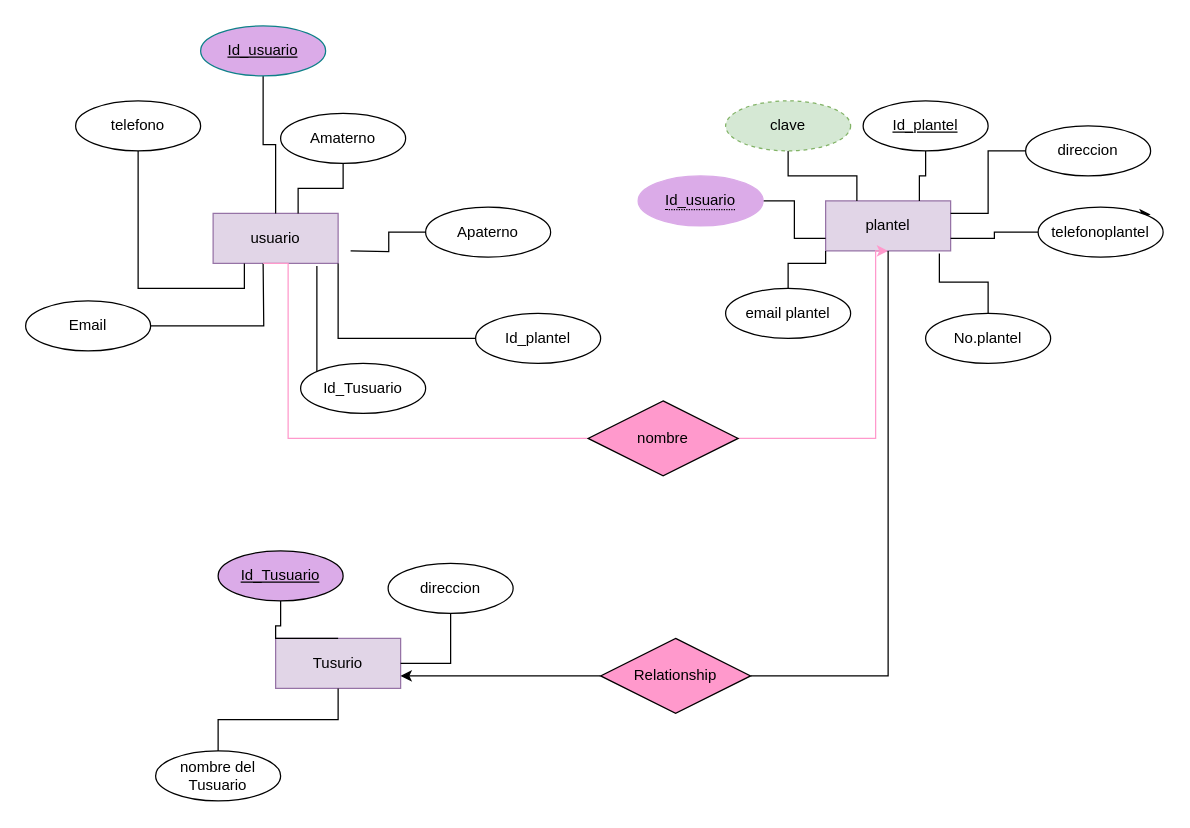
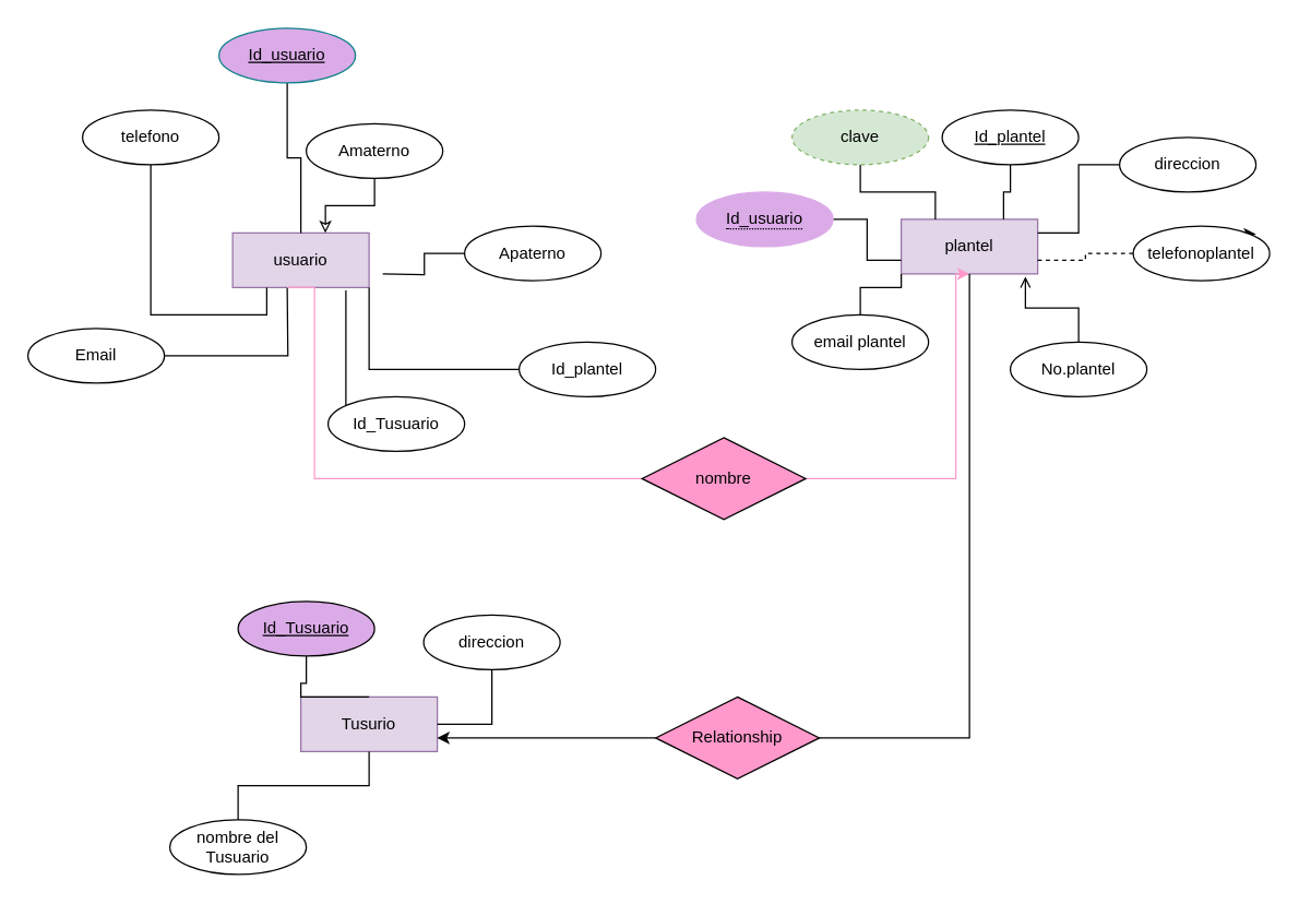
- <mxCell id="9" style="edgeStyle=orthogonalEdgeStyle;rounded=0;orthogonalLoop=1;jettySize=auto;html=1;entryX=0.68;entryY=0;entryDx=0;entryDy=0;entryPerimeter=0;endArrow=none;endFill=0;" edge="1" parent="1" source="10" target="2"><mxGeometry relative="1" as="geometry" /></mxCell>
+ <mxCell id="9" style="edgeStyle=orthogonalEdgeStyle;rounded=0;orthogonalLoop=1;jettySize=auto;html=1;entryX=0.68;entryY=0;entryDx=0;entryDy=0;entryPerimeter=0;endArrow=classic;endFill=0;" edge="1" parent="1" source="10" target="2"><mxGeometry relative="1" as="geometry" /></mxCell>
- <mxCell id="23" style="edgeStyle=orthogonalEdgeStyle;rounded=0;orthogonalLoop=1;jettySize=auto;html=1;entryX=1;entryY=0.75;entryDx=0;entryDy=0;endArrow=none;endFill=0;" edge="1" parent="1" source="24" target="17"><mxGeometry relative="1" as="geometry" /></mxCell>
+ <mxCell id="23" style="edgeStyle=orthogonalEdgeStyle;rounded=0;orthogonalLoop=1;jettySize=auto;html=1;entryX=1;entryY=0.75;entryDx=0;entryDy=0;endArrow=none;endFill=0;dashed=1;" edge="1" parent="1" source="24" target="17"><mxGeometry relative="1" as="geometry" /></mxCell>
- <mxCell id="27" style="edgeStyle=orthogonalEdgeStyle;rounded=0;orthogonalLoop=1;jettySize=auto;html=1;entryX=0.91;entryY=1.05;entryDx=0;entryDy=0;entryPerimeter=0;endArrow=none;endFill=0;" edge="1" parent="1" source="28" target="17"><mxGeometry relative="1" as="geometry" /></mxCell>
+ <mxCell id="27" style="edgeStyle=orthogonalEdgeStyle;rounded=0;orthogonalLoop=1;jettySize=auto;html=1;entryX=0.91;entryY=1.05;entryDx=0;entryDy=0;entryPerimeter=0;endArrow=open;endFill=0;" edge="1" parent="1" source="28" target="17"><mxGeometry relative="1" as="geometry" /></mxCell>
